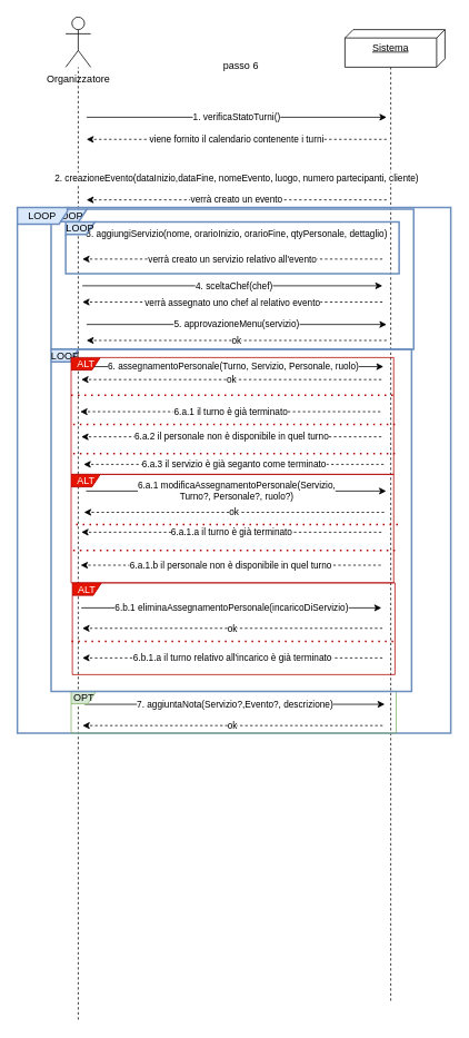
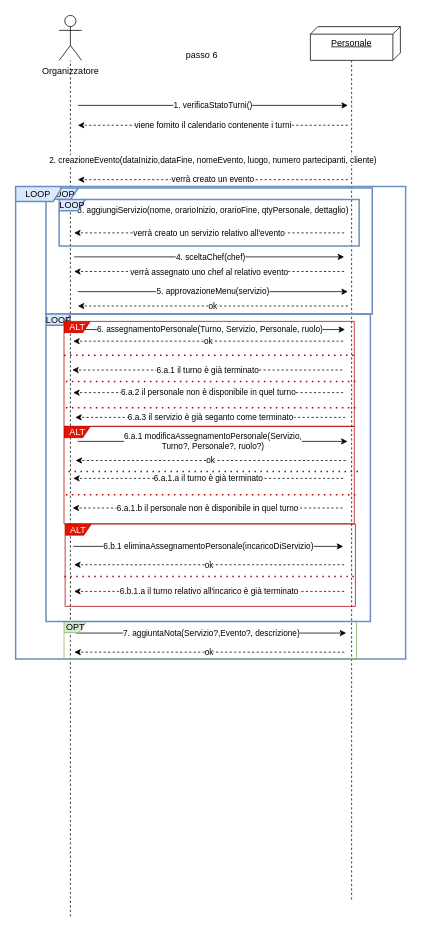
- <mxCell id="4" value="Sistema" style="verticalAlign=top;align=center;spacingTop=8;spacingLeft=2;spacingRight=12;shape=cube;size=10;direction=south;fontStyle=4;html=1;whiteSpace=wrap;" parent="1" vertex="1"><mxGeometry x="413" y="35" width="120" height="45" as="geometry" /></mxCell>
+ <mxCell id="4" value="Personale" style="verticalAlign=top;align=center;spacingTop=8;spacingLeft=2;spacingRight=12;shape=cube;size=10;direction=south;fontStyle=4;html=1;whiteSpace=wrap;" parent="1" vertex="1"><mxGeometry x="413" y="35" width="120" height="45" as="geometry" /></mxCell>
- <mxCell id="22" value="passo 6" style="text;html=1;align=center;verticalAlign=middle;resizable=0;points=[];autosize=1;strokeColor=none;fillColor=none;" parent="1" vertex="1"><mxGeometry x="253" y="63" width="70" height="30" as="geometry" /></mxCell>
+ <mxCell id="22" value="passo 6" style="text;html=1;align=center;verticalAlign=middle;resizable=0;points=[];autosize=1;strokeColor=none;fillColor=none;" parent="1" vertex="1"><mxGeometry x="233" y="58" width="70" height="30" as="geometry" /></mxCell>
